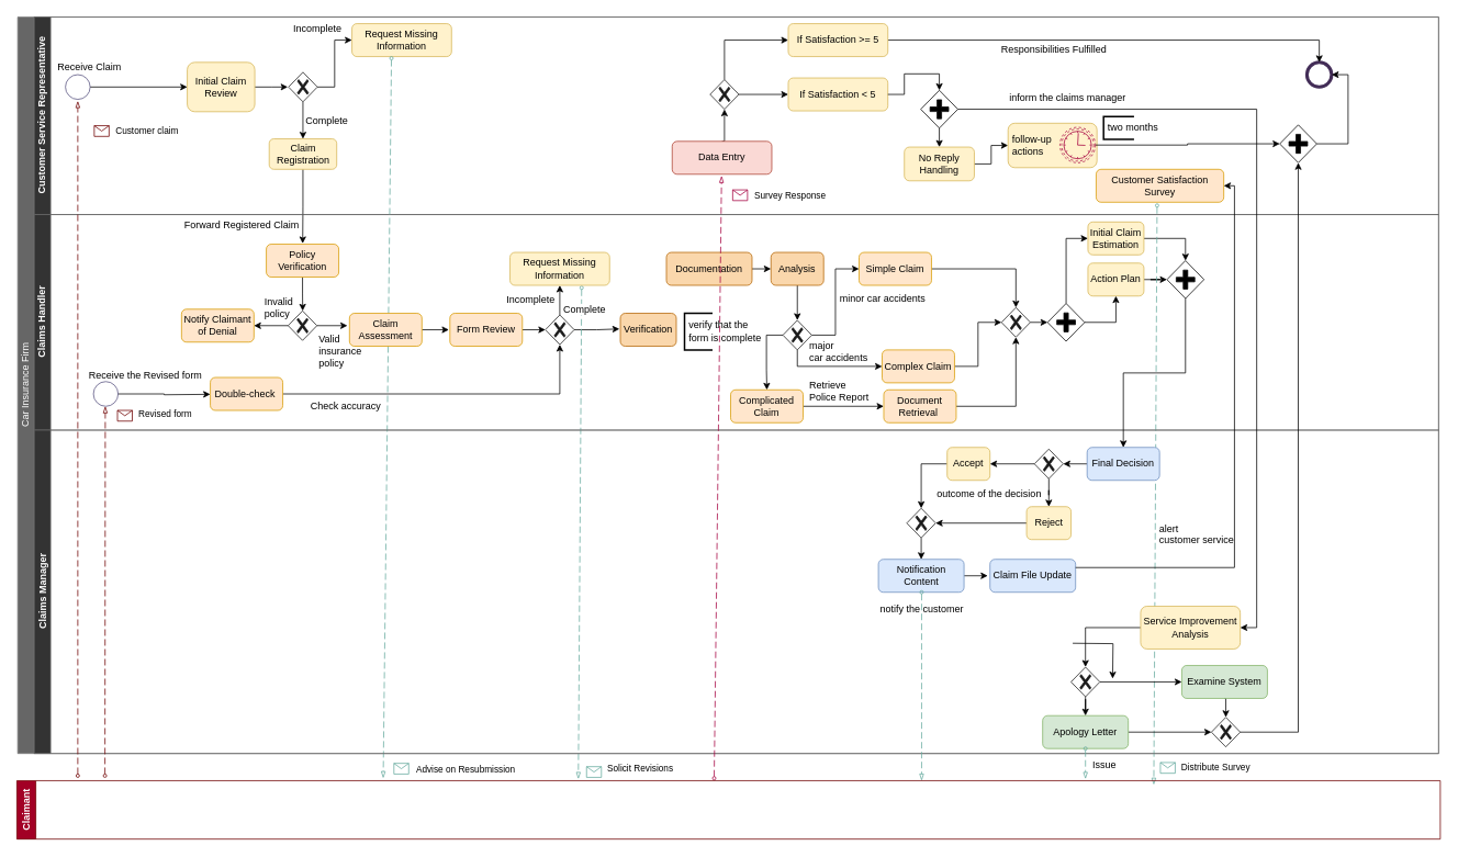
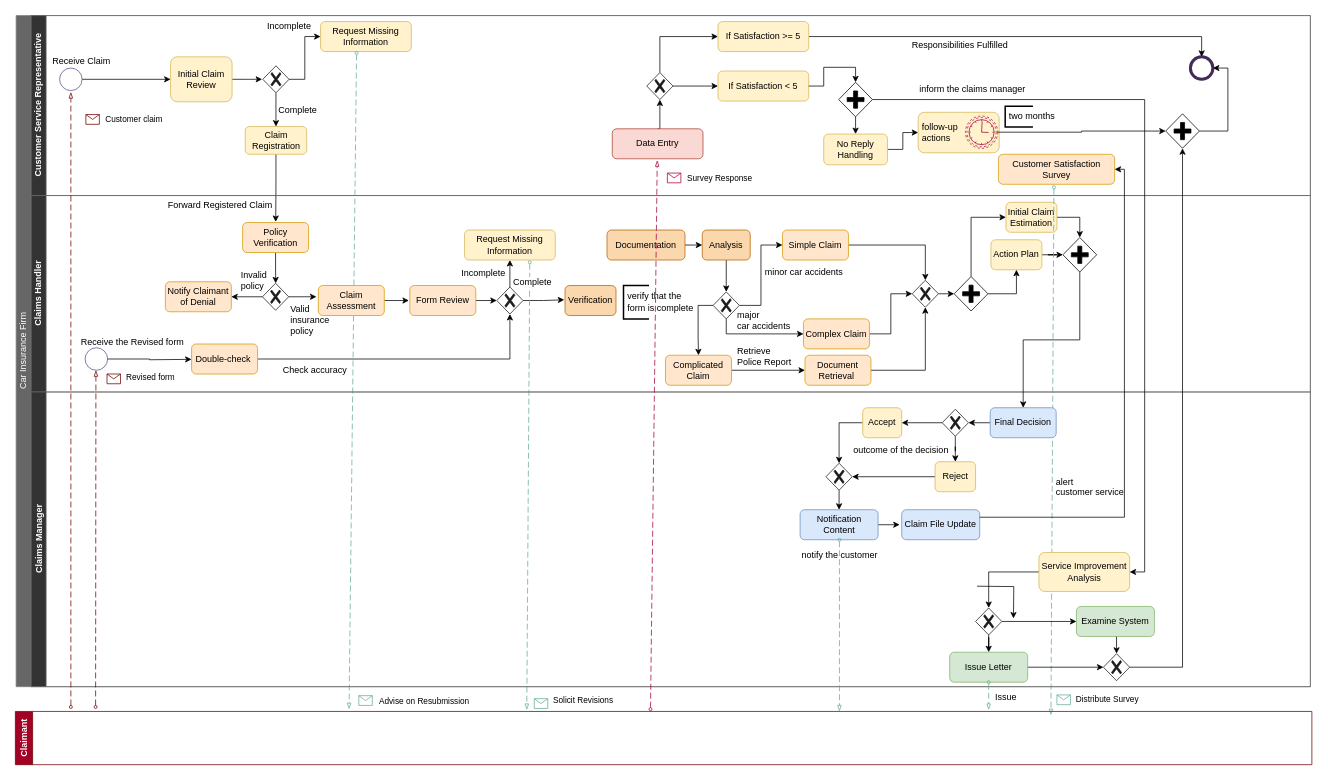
- <mxCell id="94" value="Initial Claim Estimation" style="rounded=1;whiteSpace=wrap;html=1;strokeColor=#d6b656;fillColor=#fff2cc;" vertex="1" parent="40"><mxGeometry x="1280" y="9" width="68" height="40" as="geometry" /></mxCell>
+ <mxCell id="94" value="Initial Claim Estimation" style="rounded=1;whiteSpace=wrap;html=1;strokeColor=#d6b656;fillColor=#fff2cc;" vertex="1" parent="40"><mxGeometry x="1300" y="9" width="68" height="40" as="geometry" /></mxCell>
- <mxCell id="140" value="Apology Letter" style="rounded=1;whiteSpace=wrap;html=1;strokeColor=#82b366;fillColor=#d5e8d4;" vertex="1" parent="106"><mxGeometry x="1225" y="347" width="104" height="40" as="geometry" /></mxCell>
+ <mxCell id="140" value="Issue Letter" style="rounded=1;whiteSpace=wrap;html=1;strokeColor=#82b366;fillColor=#d5e8d4;" vertex="1" parent="106"><mxGeometry x="1225" y="347" width="104" height="40" as="geometry" /></mxCell>
